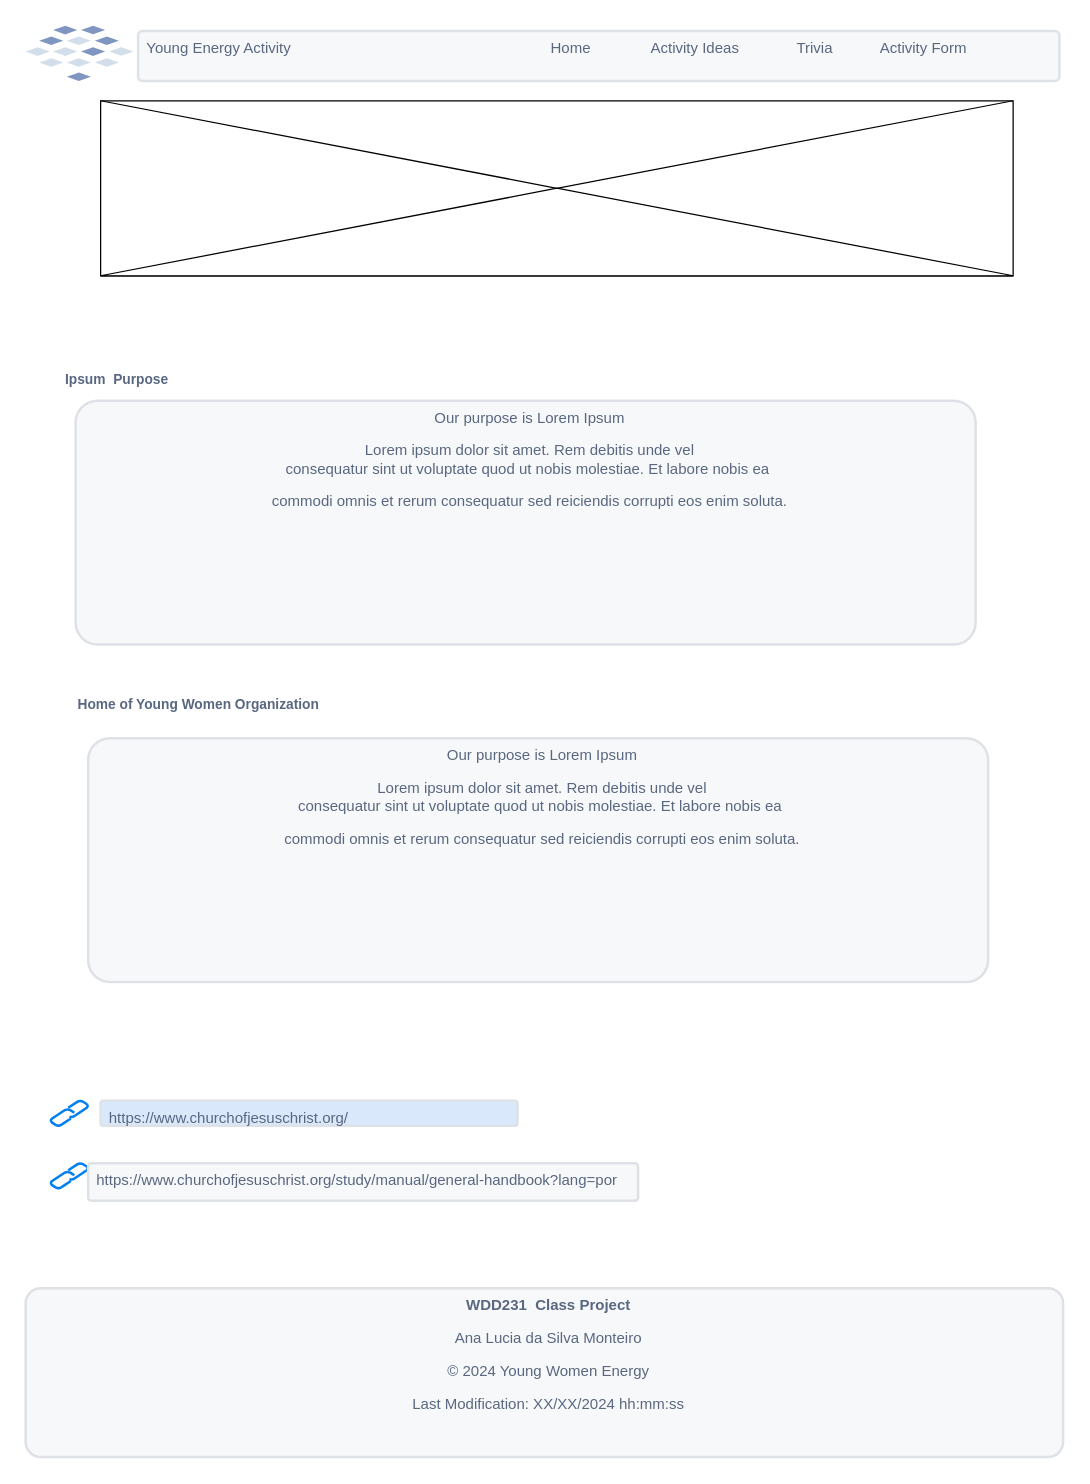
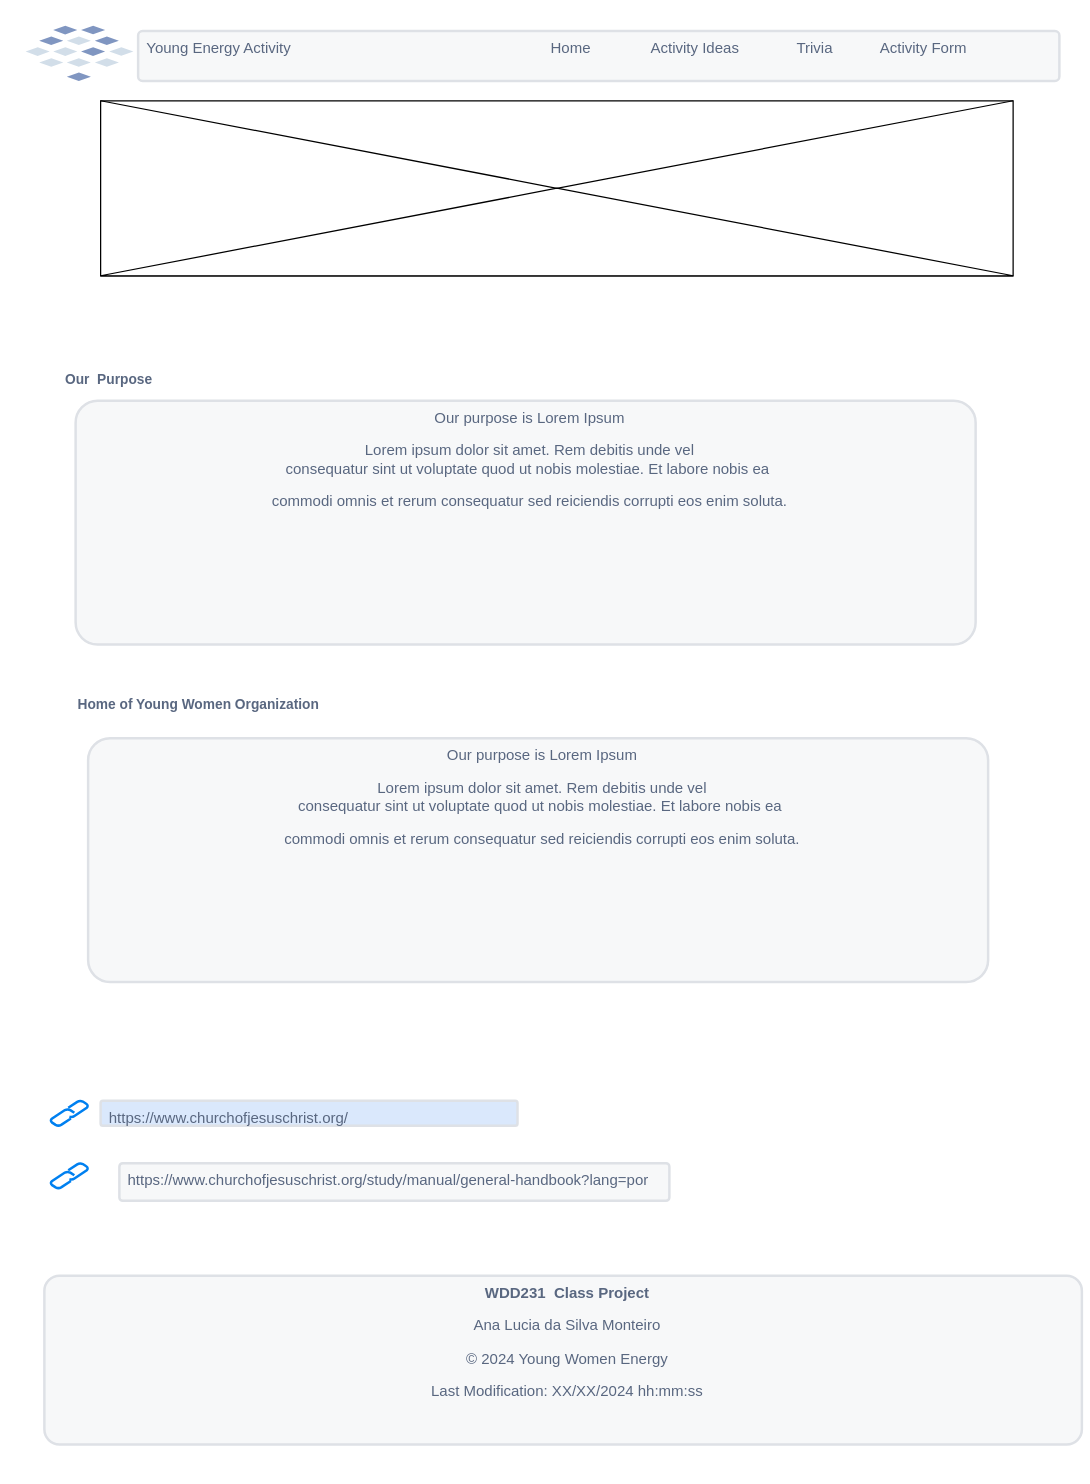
- <mxCell id="4" value="Ipsum&amp;nbsp; Purpose" style="fillColor=none;strokeColor=none;html=1;fontSize=11;fontStyle=0;align=left;fontColor=#596780;fontStyle=1;fontSize=11;verticalAlign=top;fontFamily=Helvetica;" vertex="1" parent="1"><mxGeometry x="50" y="290" width="380" height="40" as="geometry" /></mxCell>
+ <mxCell id="4" value="Our&amp;nbsp; Purpose" style="fillColor=none;strokeColor=none;html=1;fontSize=11;fontStyle=0;align=left;fontColor=#596780;fontStyle=1;fontSize=11;verticalAlign=top;fontFamily=Helvetica;" vertex="1" parent="1"><mxGeometry x="50" y="290" width="380" height="40" as="geometry" /></mxCell>
- <mxCell id="13" value="https://www.churchofjesuschrist.org/study/manual/general-handbook?lang=por" style="rounded=1;arcSize=9;fillColor=#F7F8F9;align=left;spacingLeft=5;strokeColor=#DEE1E6;html=1;strokeWidth=2;fontColor=#596780;fontSize=12;verticalAlign=top;fontFamily=Helvetica;" vertex="1" parent="1"><mxGeometry x="70" y="930" width="440" height="30" as="geometry" /></mxCell>
+ <mxCell id="13" value="https://www.churchofjesuschrist.org/study/manual/general-handbook?lang=por" style="rounded=1;arcSize=9;fillColor=#F7F8F9;align=left;spacingLeft=5;strokeColor=#DEE1E6;html=1;strokeWidth=2;fontColor=#596780;fontSize=12;verticalAlign=top;fontFamily=Helvetica;" vertex="1" parent="1"><mxGeometry x="95" y="930" width="440" height="30" as="geometry" /></mxCell>
- <mxCell id="14" value="&lt;b style=&quot;background-color: initial;&quot;&gt;&lt;span lang=&quot;PT-BR&quot;&gt;WDD231&amp;nbsp; Class Project&lt;/span&gt;&lt;/b&gt;&lt;div&gt;&lt;p class=&quot;MsoNormal&quot;&gt;&lt;span lang=&quot;PT-BR&quot;&gt;Ana Lucia da Silva Monteiro&lt;/span&gt;&lt;/p&gt;&lt;p class=&quot;MsoNormal&quot;&gt;&lt;span style=&quot;background-color: initial;&quot;&gt;©&amp;nbsp;2024 Young Women&amp;nbsp;&lt;/span&gt;&lt;span style=&quot;background-color: initial;&quot;&gt;Energy&lt;/span&gt;&lt;/p&gt;&lt;p class=&quot;MsoNormal&quot;&gt;&lt;span style=&quot;background-color: initial;&quot;&gt;Last Modification: XX/XX/2024 hh:mm:ss&lt;/span&gt;&lt;/p&gt;&lt;/div&gt;" style="rounded=1;arcSize=9;fillColor=#F7F8F9;align=center;spacingLeft=5;strokeColor=#DEE1E6;html=1;strokeWidth=2;fontColor=#596780;fontSize=12;verticalAlign=top;fontFamily=Helvetica;" vertex="1" parent="1"><mxGeometry y="1030" width="830" height="135" as="geometry" x="20" /></mxCell>
+ <mxCell id="14" value="&lt;b style=&quot;background-color: initial;&quot;&gt;&lt;span lang=&quot;PT-BR&quot;&gt;WDD231&amp;nbsp; Class Project&lt;/span&gt;&lt;/b&gt;&lt;div&gt;&lt;p class=&quot;MsoNormal&quot;&gt;&lt;span lang=&quot;PT-BR&quot;&gt;Ana Lucia da Silva Monteiro&lt;/span&gt;&lt;/p&gt;&lt;p class=&quot;MsoNormal&quot;&gt;&lt;span style=&quot;background-color: initial;&quot;&gt;©&amp;nbsp;2024 Young Women&amp;nbsp;&lt;/span&gt;&lt;span style=&quot;background-color: initial;&quot;&gt;Energy&lt;/span&gt;&lt;/p&gt;&lt;p class=&quot;MsoNormal&quot;&gt;&lt;span style=&quot;background-color: initial;&quot;&gt;Last Modification: XX/XX/2024 hh:mm:ss&lt;/span&gt;&lt;/p&gt;&lt;/div&gt;" style="rounded=1;arcSize=9;fillColor=#F7F8F9;align=center;spacingLeft=5;strokeColor=#DEE1E6;html=1;strokeWidth=2;fontColor=#596780;fontSize=12;verticalAlign=top;fontFamily=Helvetica;" vertex="1" parent="1"><mxGeometry x="35" y="1020" width="830" height="135" as="geometry" /></mxCell>
